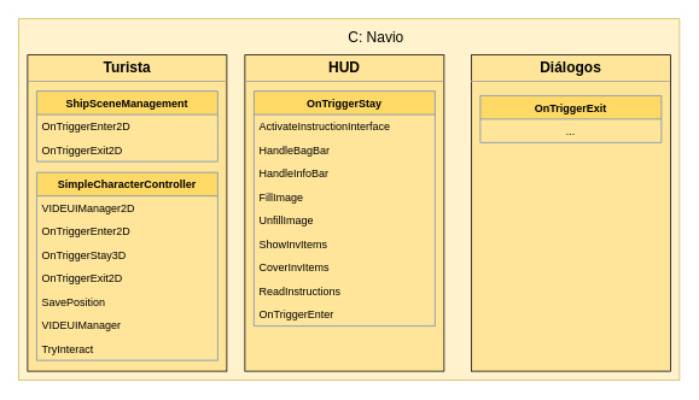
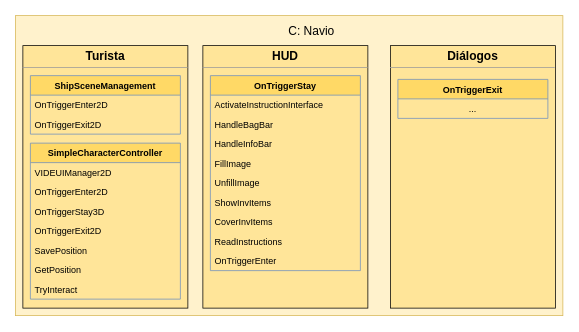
- <mxCell id="14" value="VIDEUIManager" style="text;strokeColor=none;fillColor=none;align=left;verticalAlign=top;spacingLeft=4;spacingRight=4;overflow=hidden;rotatable=0;points=[[0,0.5],[1,0.5]];portConstraint=eastwest;" vertex="1" parent="8"><mxGeometry y="156" width="200" height="26" as="geometry" /></mxCell>
+ <mxCell id="14" value="GetPosition" style="text;strokeColor=none;fillColor=none;align=left;verticalAlign=top;spacingLeft=4;spacingRight=4;overflow=hidden;rotatable=0;points=[[0,0.5],[1,0.5]];portConstraint=eastwest;" vertex="1" parent="8"><mxGeometry y="156" width="200" height="26" as="geometry" /></mxCell>
